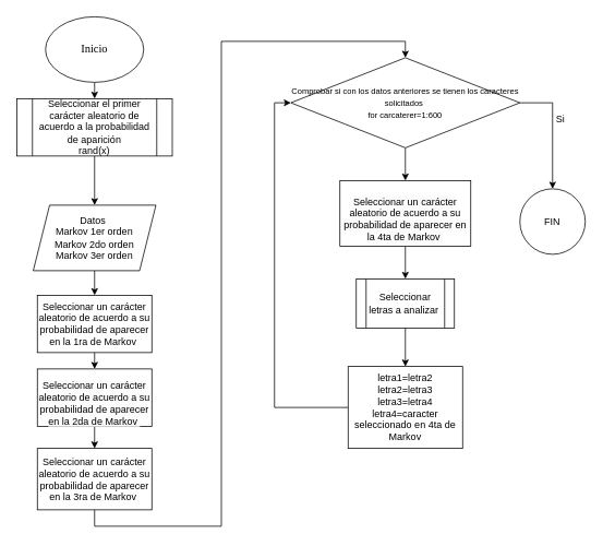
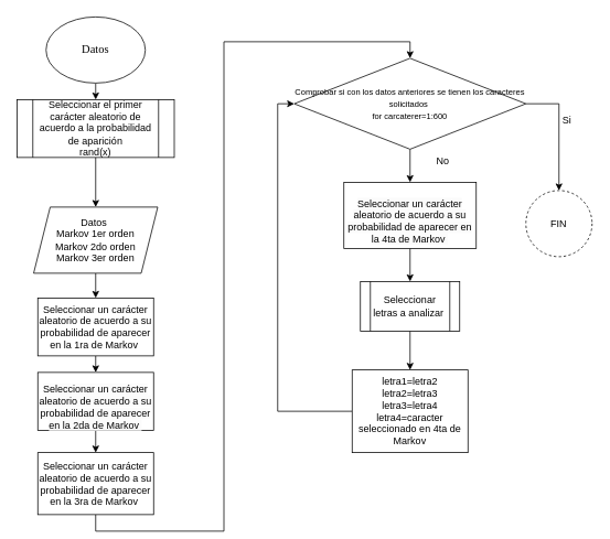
- <mxCell id="3" value="&lt;font style=&quot;font-size: 14px;&quot; face=&quot;Comic Sans MS&quot;&gt;Inicio&lt;/font&gt;" style="ellipse;whiteSpace=wrap;html=1;" parent="1" vertex="1"><mxGeometry x="55" y="20" width="120" height="80" as="geometry" /></mxCell>
+ <mxCell id="3" value="&lt;font style=&quot;font-size: 14px;&quot; face=&quot;Comic Sans MS&quot;&gt;Datos&lt;/font&gt;" style="ellipse;whiteSpace=wrap;html=1;" parent="1" vertex="1"><mxGeometry x="55" y="20" width="120" height="80" as="geometry" /></mxCell>
+ <mxCell id="24" value="No" style="text;html=1;strokeColor=none;fillColor=none;align=center;verticalAlign=middle;whiteSpace=wrap;rounded=0;" vertex="1" parent="1"><mxGeometry x="505" y="180" width="60" height="30" as="geometry" /></mxCell>
- <mxCell id="17" value="FIN" style="ellipse;whiteSpace=wrap;html=1;aspect=fixed;" parent="1" vertex="1"><mxGeometry x="635" y="230" width="80" height="80" as="geometry" /></mxCell>
+ <mxCell id="17" value="FIN" style="ellipse;whiteSpace=wrap;html=1;aspect=fixed;dashed=1;" parent="1" vertex="1"><mxGeometry x="635" y="230" width="80" height="80" as="geometry" /></mxCell>
